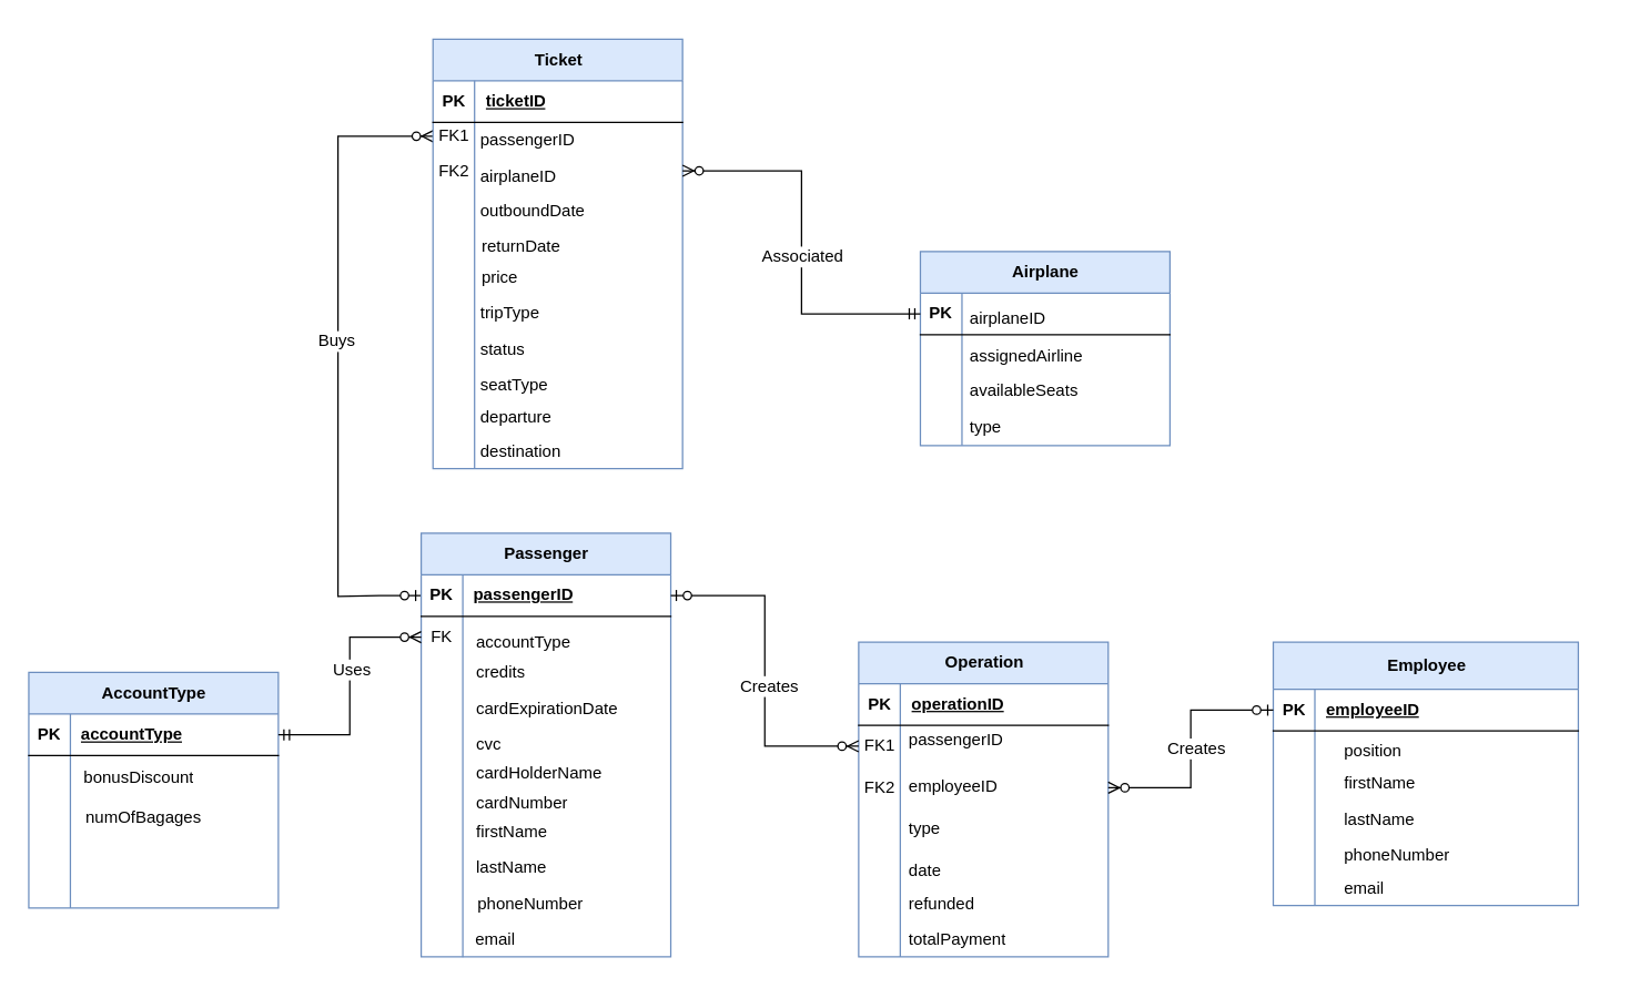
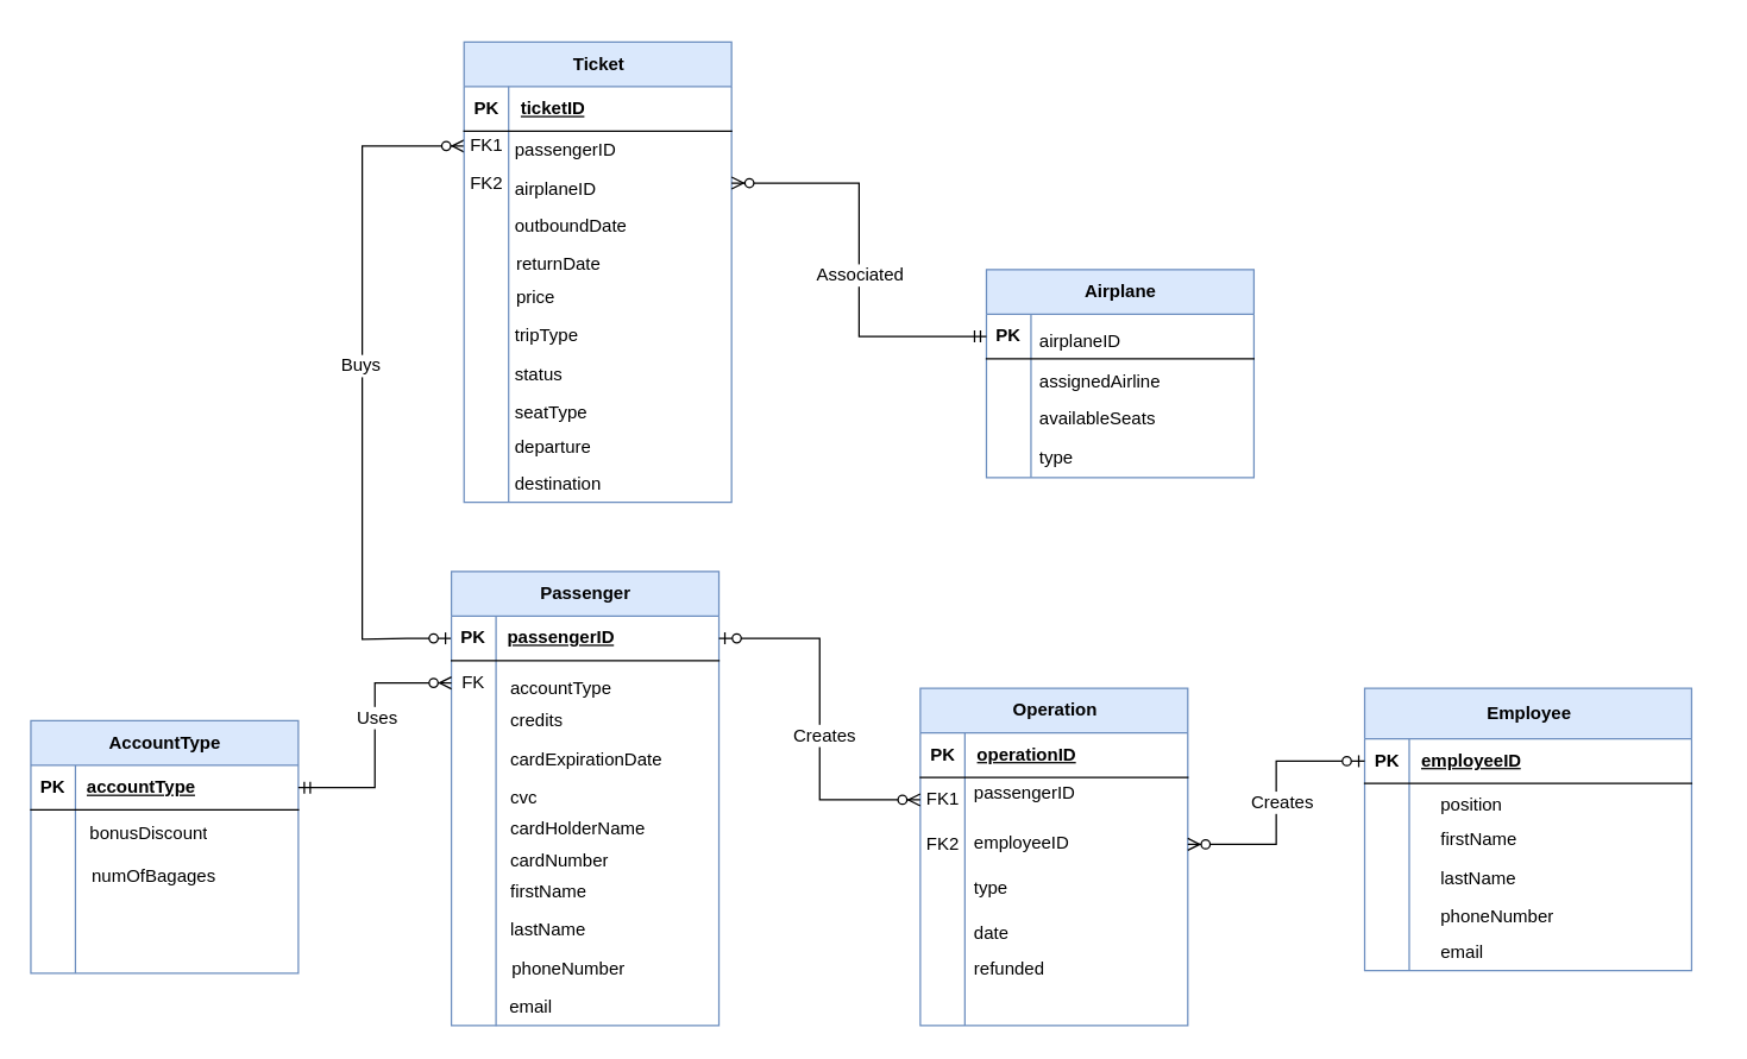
- <mxCell id="20" value="totalPayment" style="text;strokeColor=none;fillColor=none;align=left;verticalAlign=top;spacingLeft=4;spacingRight=4;overflow=hidden;rotatable=0;points=[[0,0.5],[1,0.5]];portConstraint=eastwest;whiteSpace=wrap;html=1;" parent="1" vertex="1"><mxGeometry x="648.5" y="664" width="120" height="26" as="geometry" /></mxCell>
